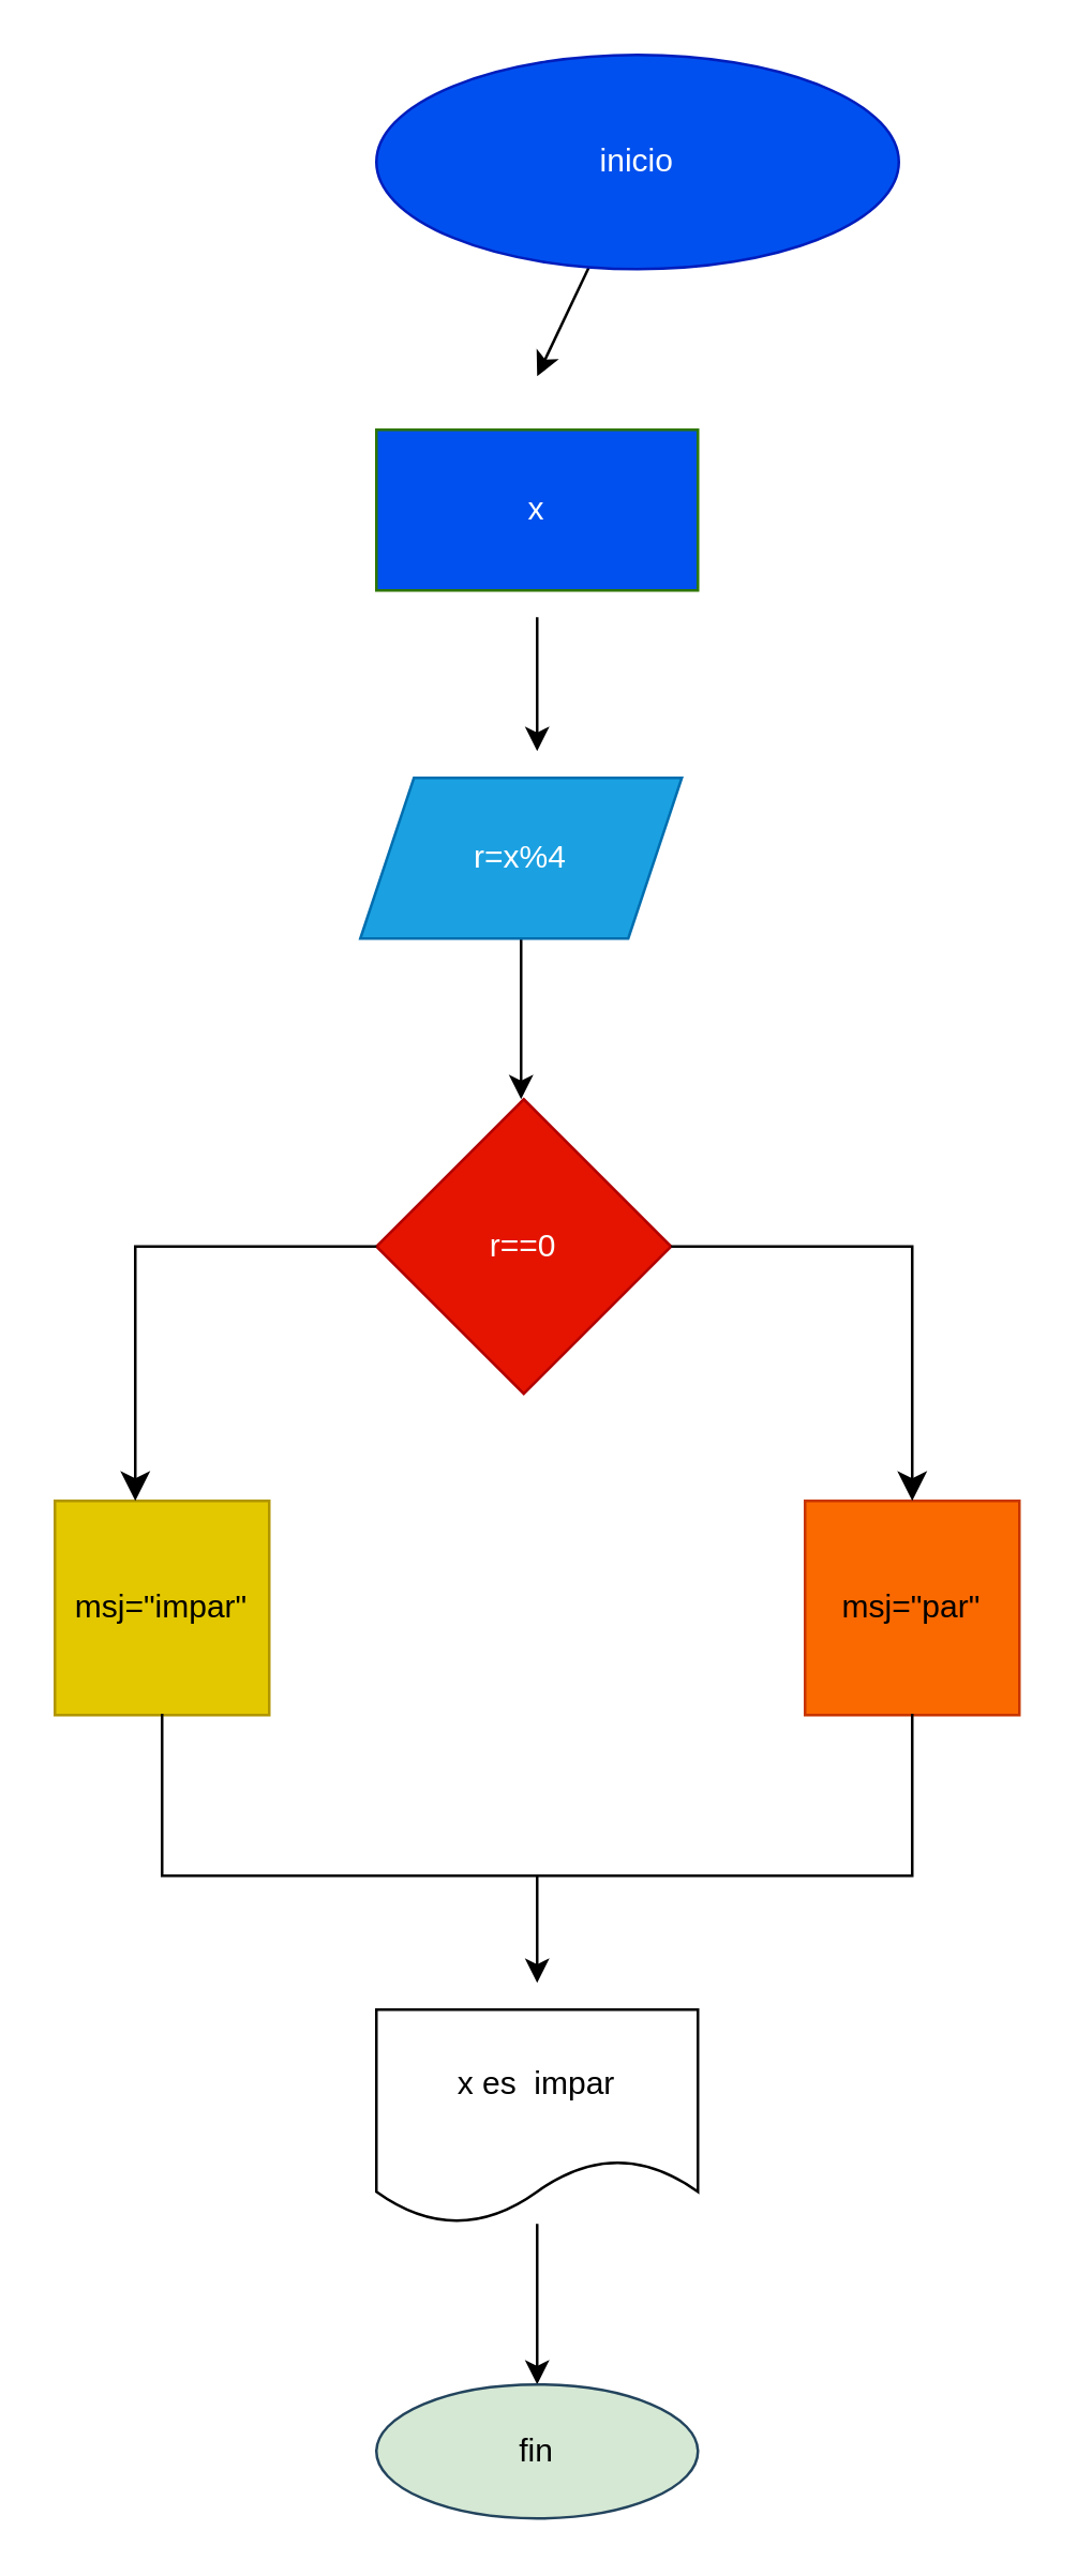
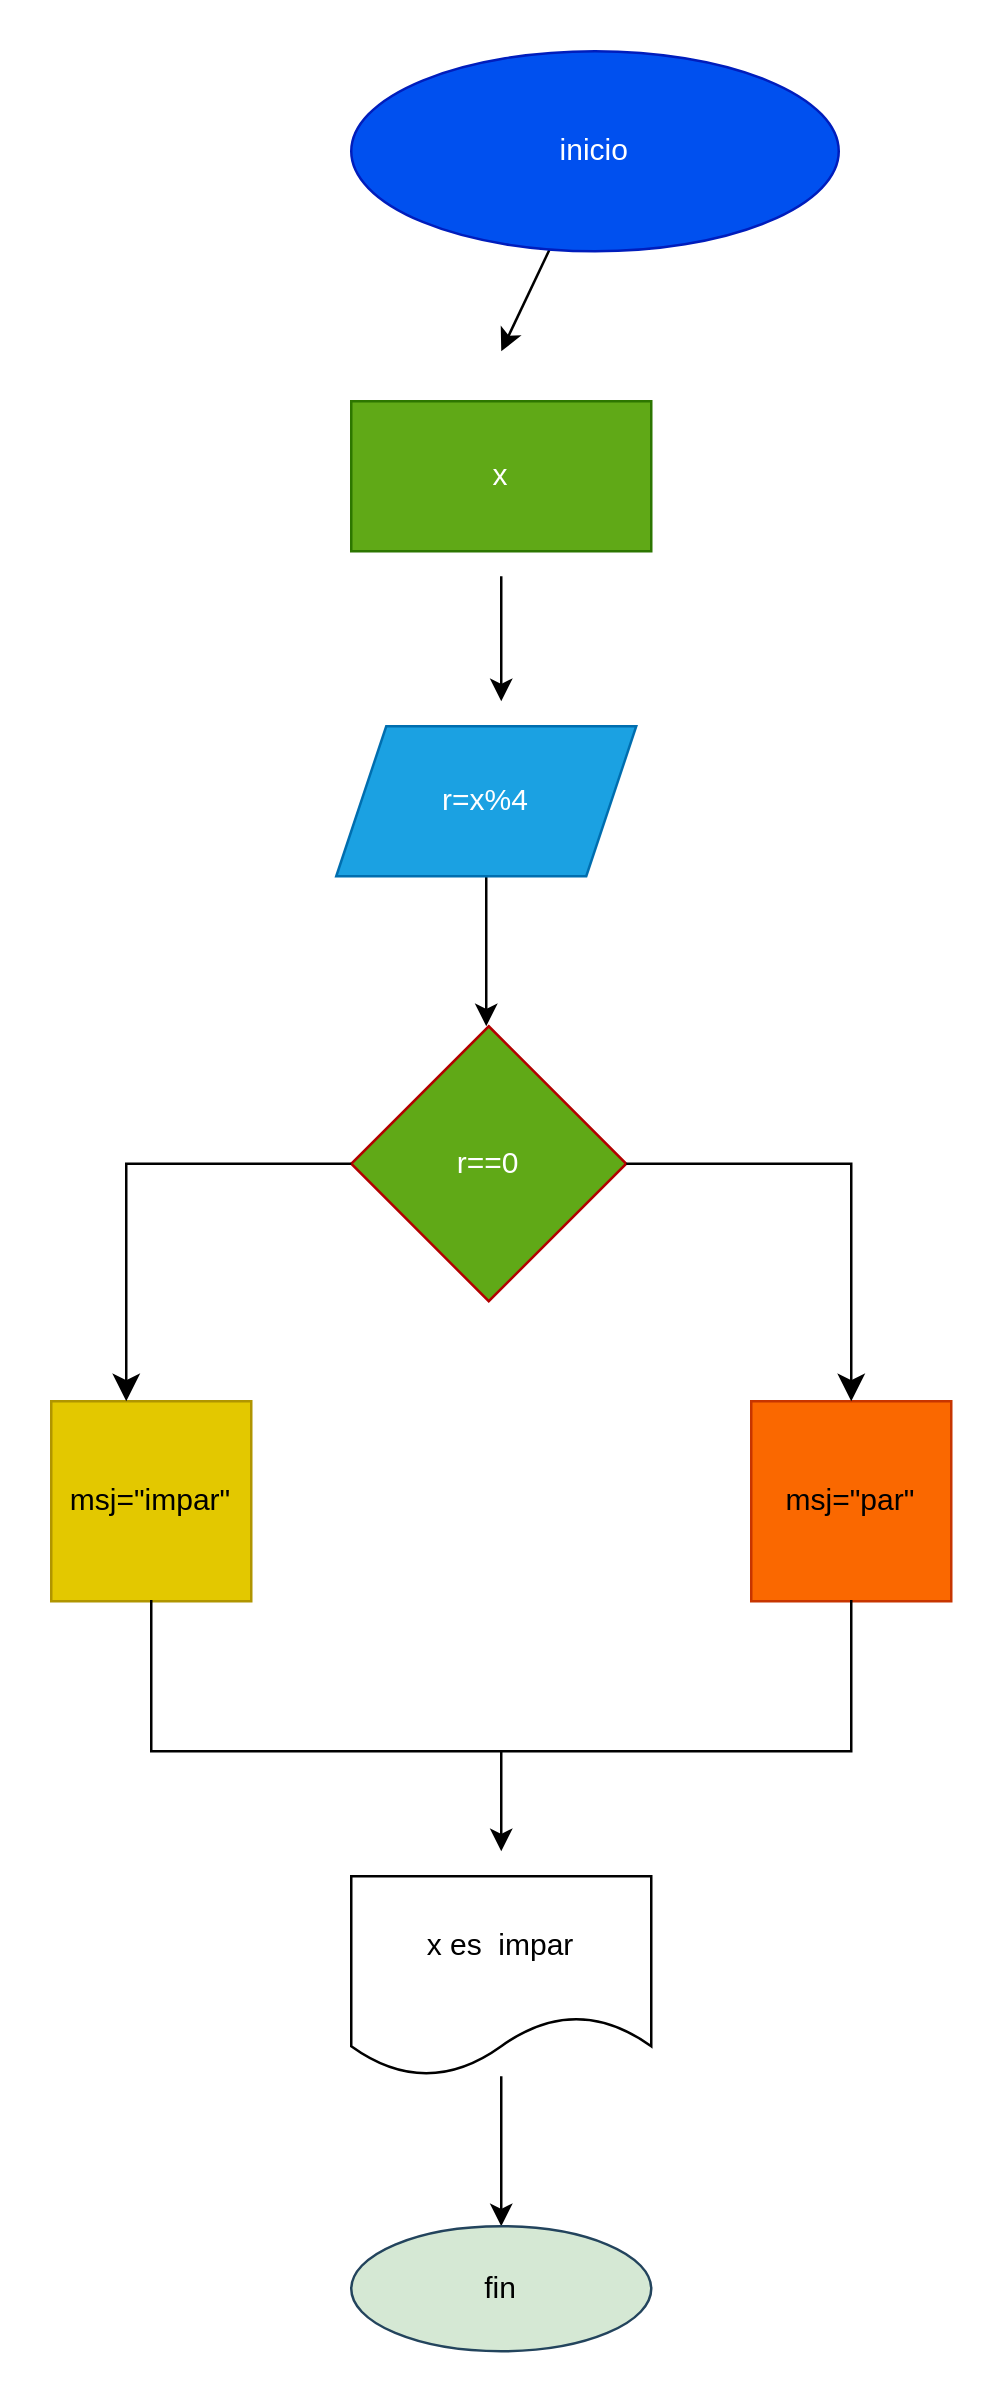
- <mxCell id="10" value="x" style="rounded=0;whiteSpace=wrap;html=1;fillColor=#0050ef;fontColor=#ffffff;strokeColor=#2D7600;" vertex="1" parent="1"><mxGeometry x="140" y="160" width="120" height="60" as="geometry" /></mxCell>
+ <mxCell id="10" value="x" style="rounded=0;whiteSpace=wrap;html=1;fillColor=#60a917;fontColor=#ffffff;strokeColor=#2D7600;" vertex="1" parent="1"><mxGeometry x="140" y="160" width="120" height="60" as="geometry" /></mxCell>
- <mxCell id="7" value="r==0" style="rhombus;whiteSpace=wrap;html=1;fillColor=#e51400;fontColor=#ffffff;strokeColor=#B20000;" vertex="1" parent="1"><mxGeometry x="140" y="410" width="110" height="110" as="geometry" /></mxCell>
+ <mxCell id="7" value="r==0" style="rhombus;whiteSpace=wrap;html=1;fillColor=#60a917;fontColor=#ffffff;strokeColor=#B20000;" vertex="1" parent="1"><mxGeometry x="140" y="410" width="110" height="110" as="geometry" /></mxCell>
